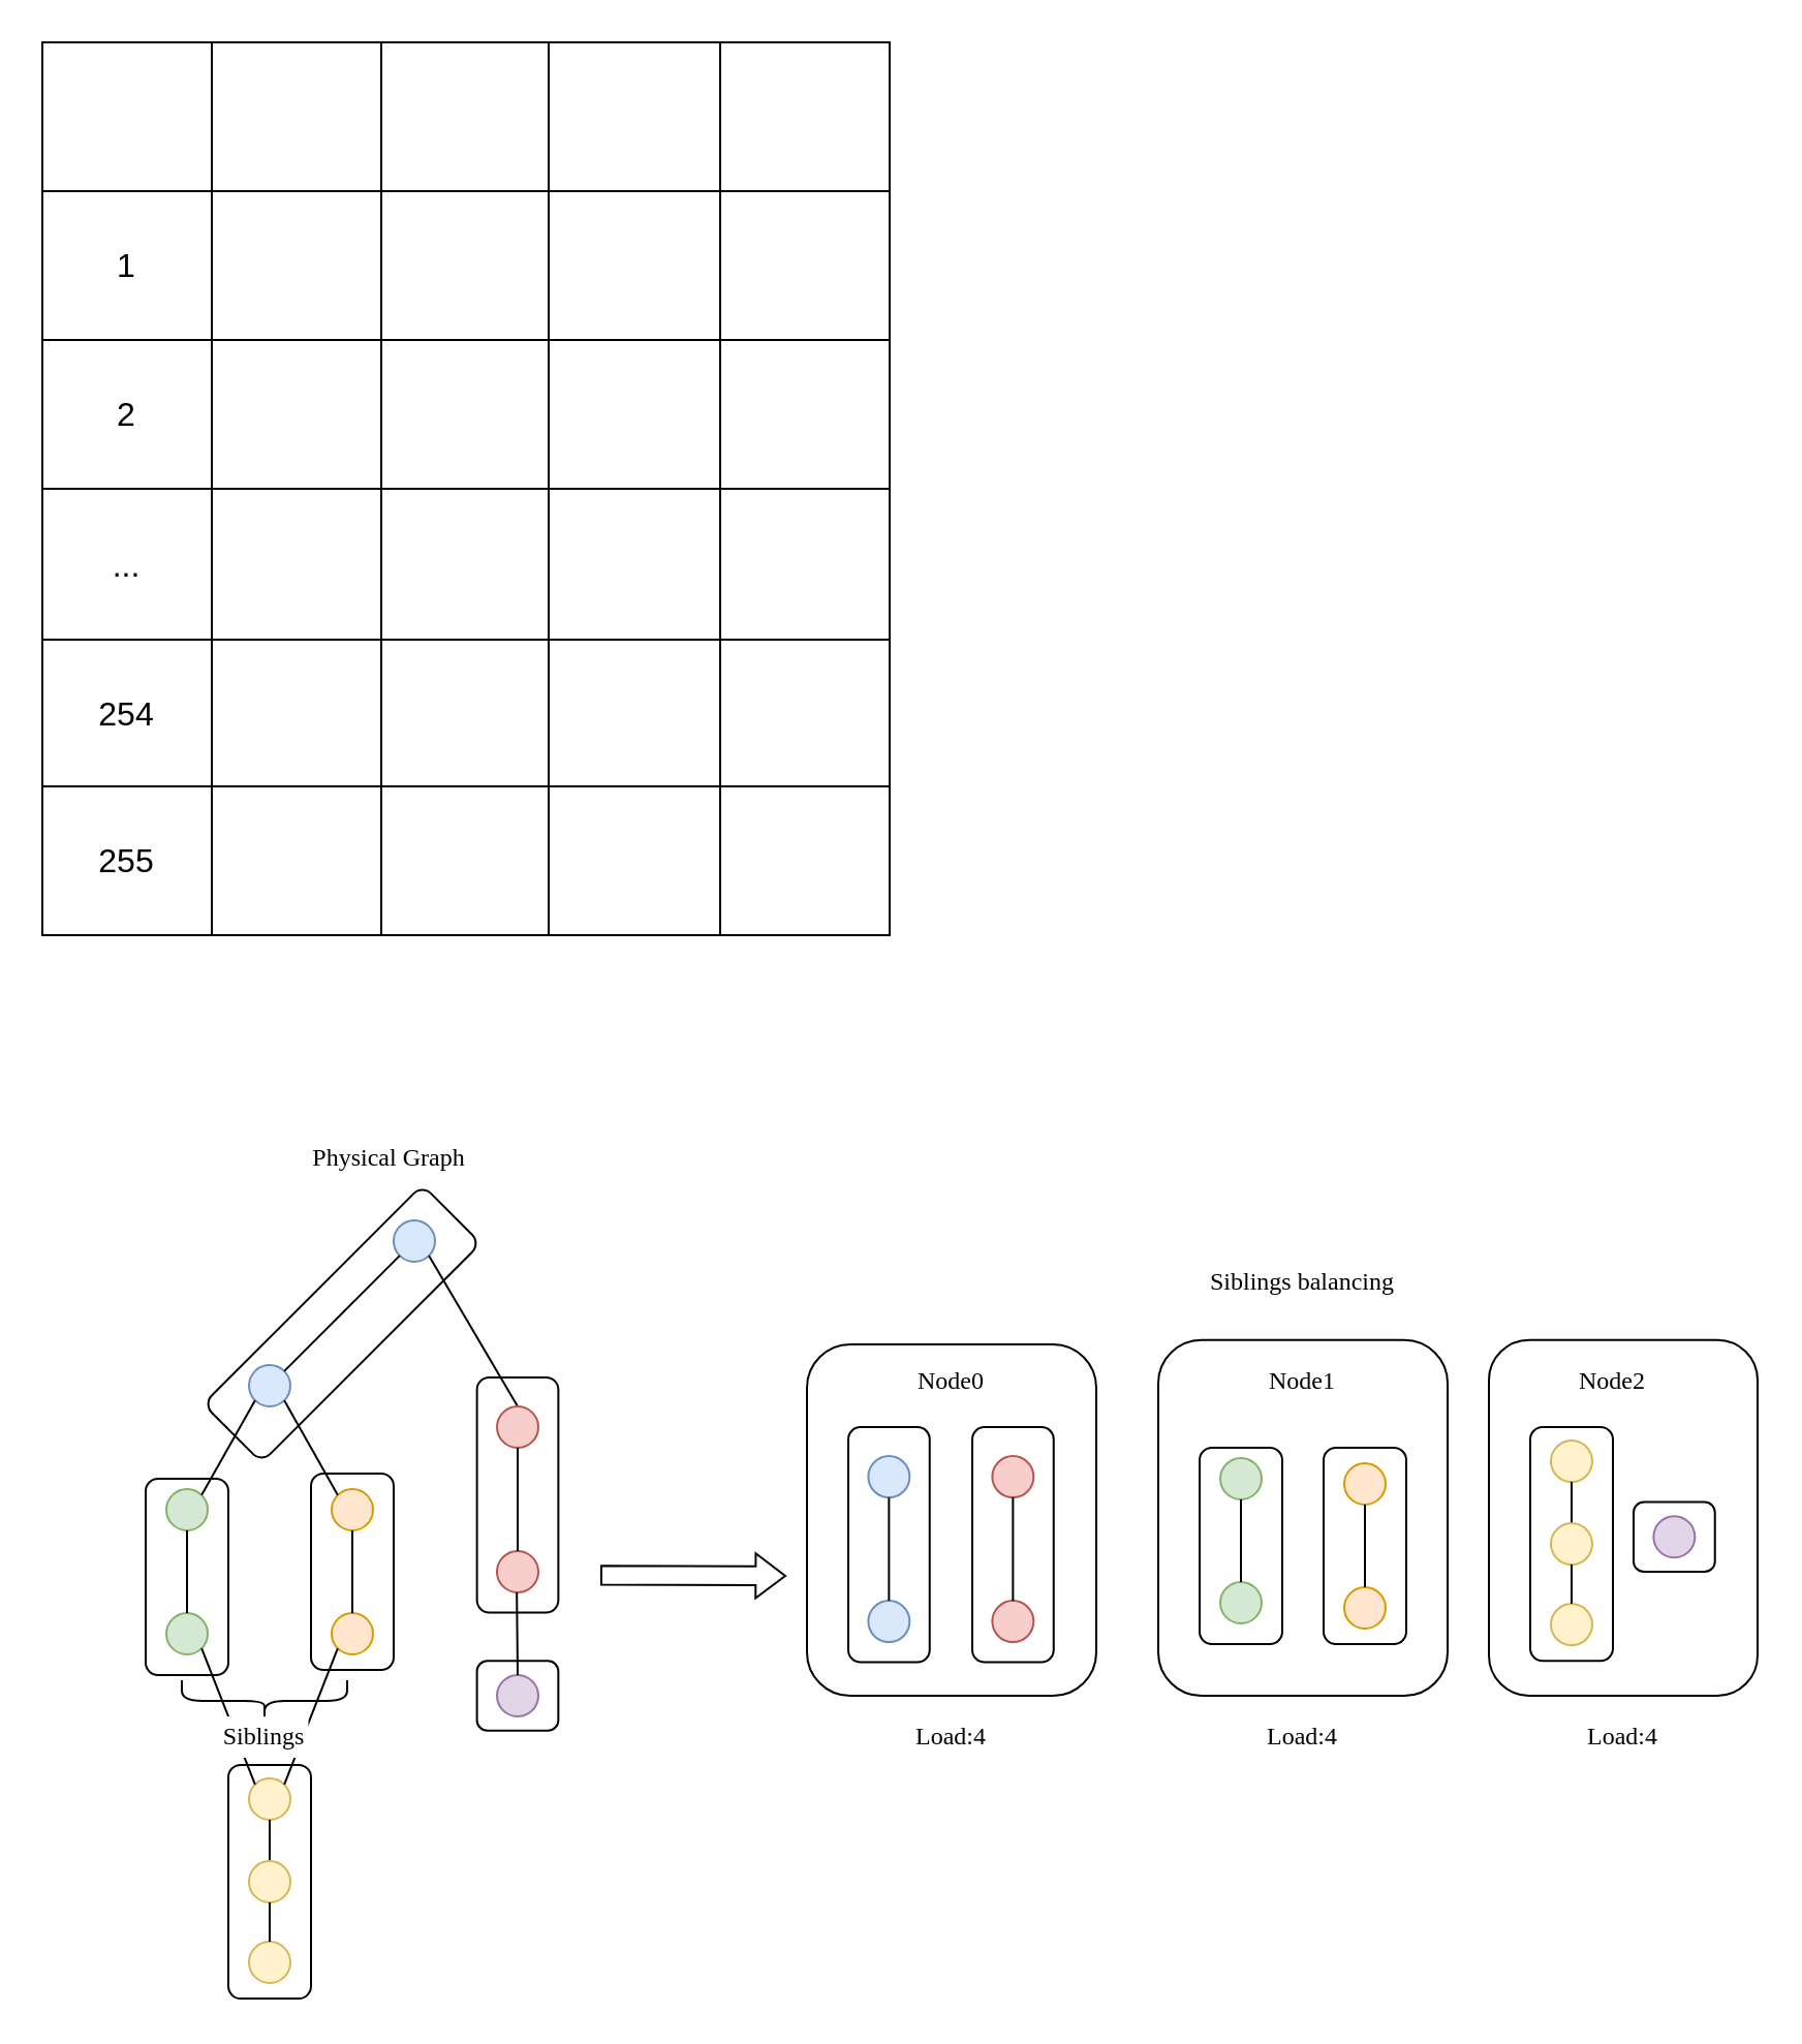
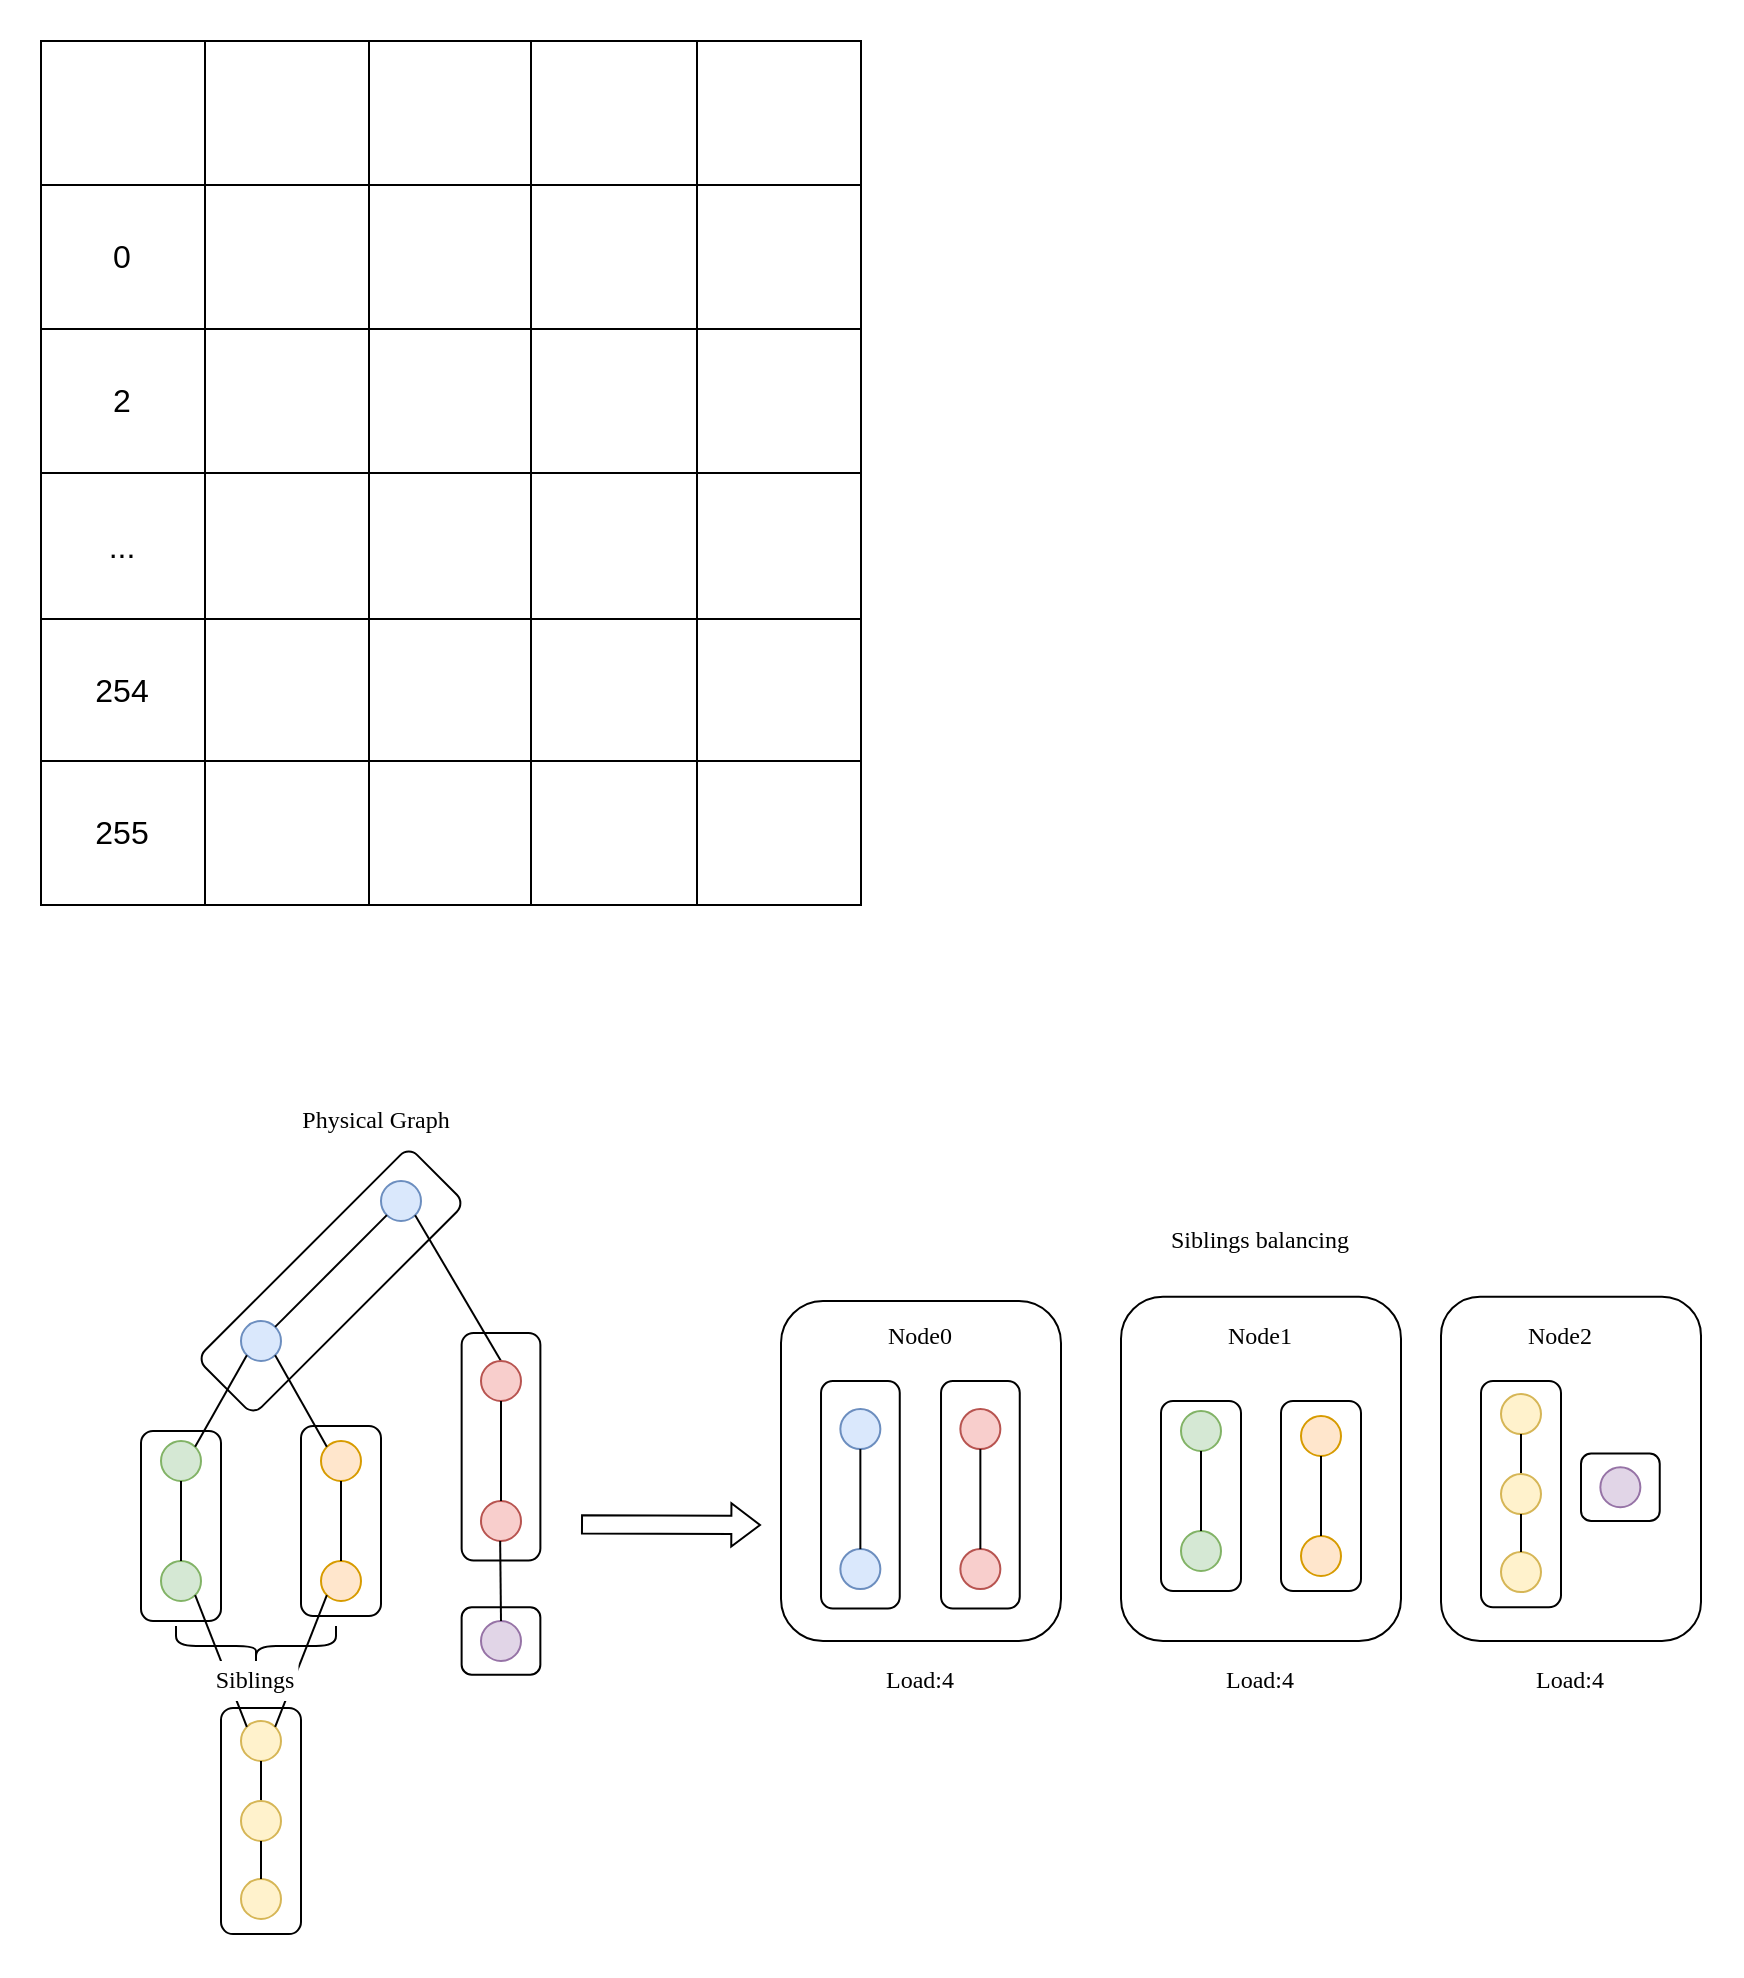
- <mxCell id="10" value="1" style="shape=partialRectangle;html=1;whiteSpace=wrap;connectable=0;strokeColor=inherit;overflow=hidden;fillColor=none;top=0;left=0;bottom=0;right=0;pointerEvents=1;fontSize=16;" parent="9" vertex="1"><mxGeometry width="82" height="72" as="geometry"><mxRectangle width="82" height="72" as="alternateBounds" /></mxGeometry></mxCell>
+ <mxCell id="10" value="0" style="shape=partialRectangle;html=1;whiteSpace=wrap;connectable=0;strokeColor=inherit;overflow=hidden;fillColor=none;top=0;left=0;bottom=0;right=0;pointerEvents=1;fontSize=16;" parent="9" vertex="1"><mxGeometry width="82" height="72" as="geometry"><mxRectangle width="82" height="72" as="alternateBounds" /></mxGeometry></mxCell>
